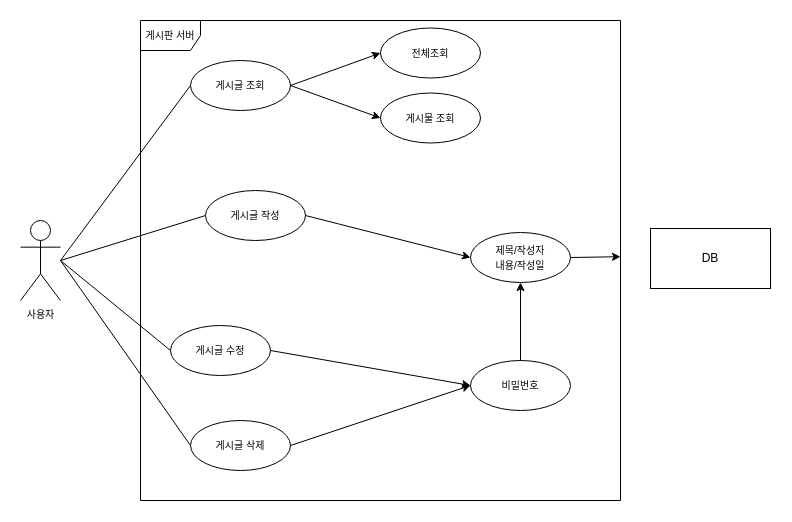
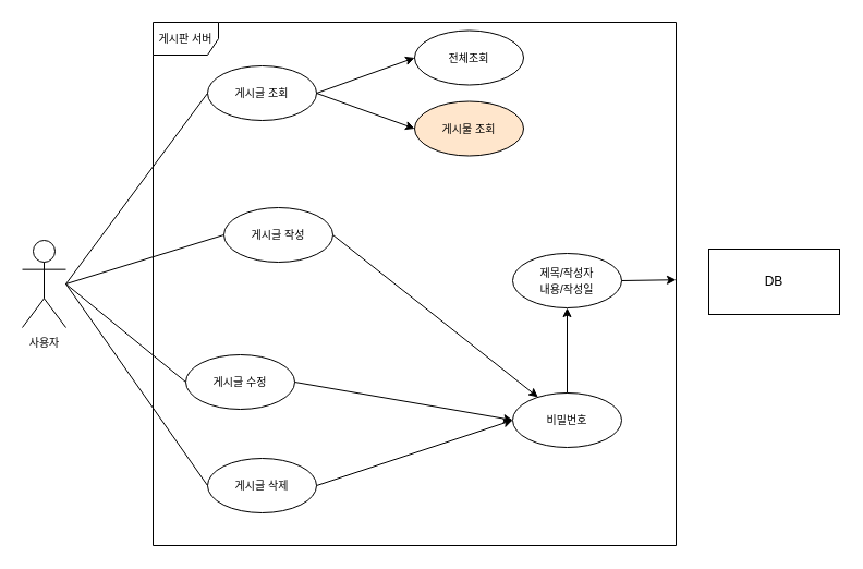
- <mxCell id="13" value="&lt;span style=&quot;font-size: 10px;&quot;&gt;게시물 조회&lt;/span&gt;" style="ellipse;whiteSpace=wrap;html=1;" vertex="1" parent="1"><mxGeometry x="380" y="92.5" width="100" height="50" as="geometry" /></mxCell>
+ <mxCell id="13" value="&lt;span style=&quot;font-size: 10px;&quot;&gt;게시물 조회&lt;/span&gt;" style="ellipse;whiteSpace=wrap;html=1;fillColor=#ffe6cc;" vertex="1" parent="1"><mxGeometry x="380" y="92.5" width="100" height="50" as="geometry" /></mxCell>
- <mxCell id="17" value="" style="endArrow=classic;html=1;rounded=0;exitX=1;exitY=0.5;exitDx=0;exitDy=0;entryX=0;entryY=0.5;entryDx=0;entryDy=0;" edge="1" parent="1" source="5" target="18"><mxGeometry width="50" height="50" relative="1" as="geometry"><mxPoint x="320" y="290" as="sourcePoint" /><mxPoint x="370" y="240" as="targetPoint" /></mxGeometry></mxCell>
+ <mxCell id="17" value="" style="endArrow=classic;html=1;rounded=0;exitX=1;exitY=0.5;exitDx=0;exitDy=0;" edge="1" parent="1" source="5" target="19"><mxGeometry width="50" height="50" relative="1" as="geometry"><mxPoint x="320" y="290" as="sourcePoint" /><mxPoint x="370" y="240" as="targetPoint" /></mxGeometry></mxCell>
